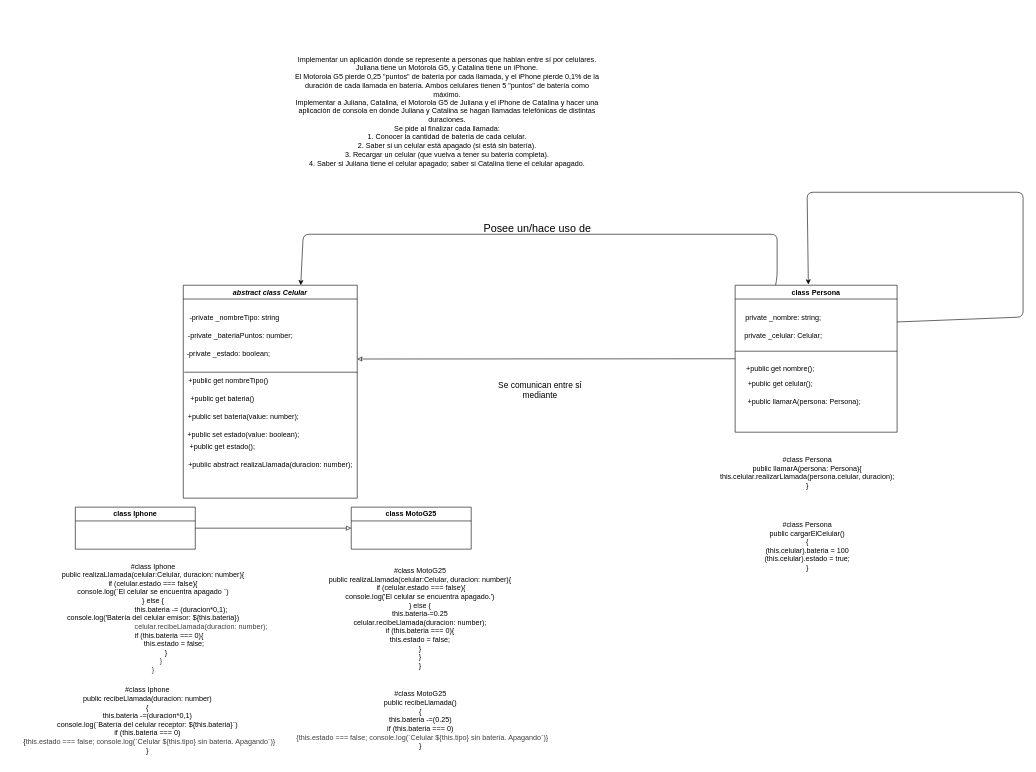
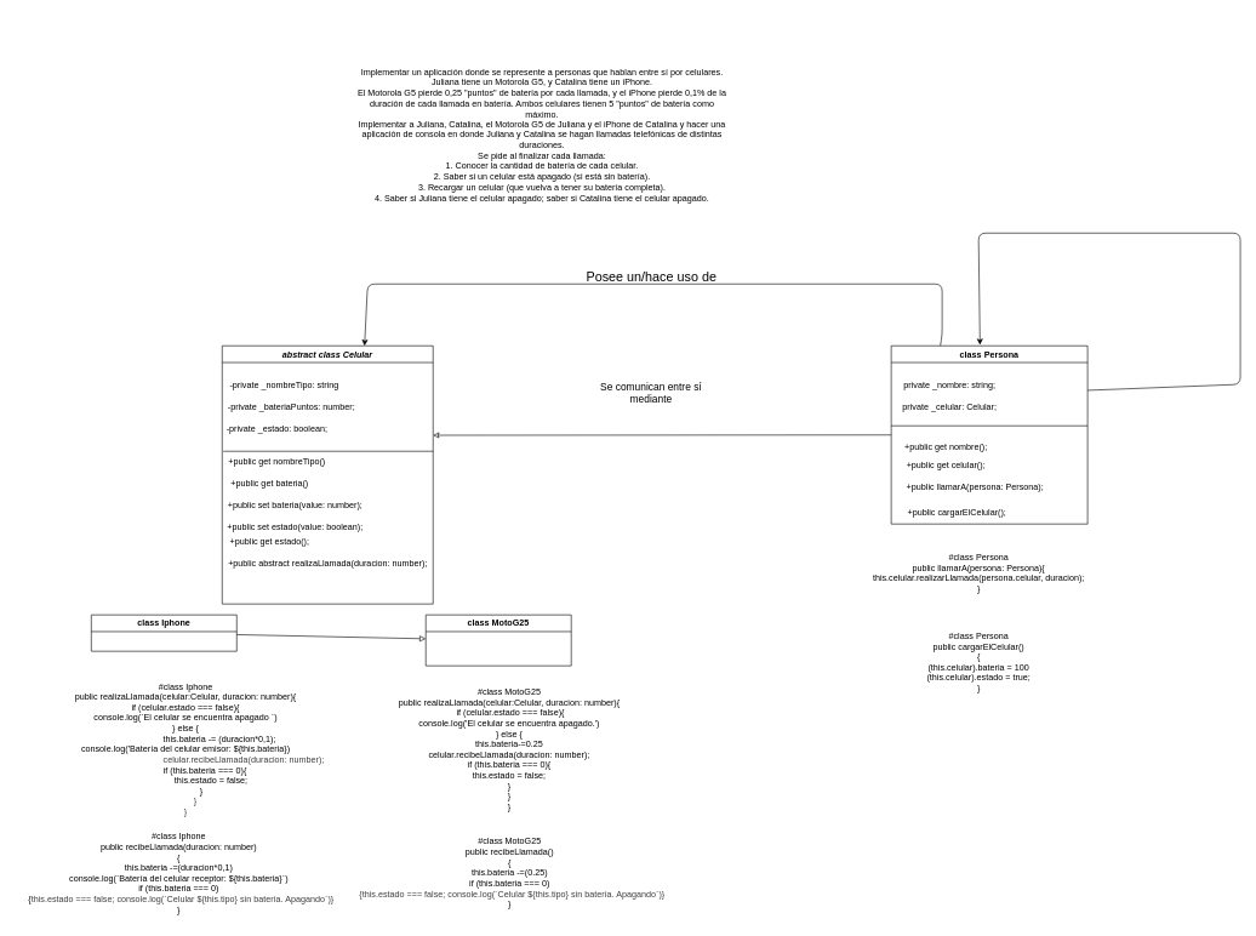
- <mxCell id="28" value="&lt;font style=&quot;font-size: 14px;&quot;&gt;Se comunican entre sí mediante&lt;/font&gt;" style="text;html=1;align=center;verticalAlign=middle;whiteSpace=wrap;rounded=0;" parent="1" vertex="1"><mxGeometry x="825" y="620" width="150" height="60" as="geometry" /></mxCell>
+ <mxCell id="28" value="&lt;font style=&quot;font-size: 14px;&quot;&gt;Se comunican entre sí mediante&lt;/font&gt;" style="text;html=1;align=center;verticalAlign=middle;whiteSpace=wrap;rounded=0;" parent="1" vertex="1"><mxGeometry x="820" y="510" width="150" height="60" as="geometry" /></mxCell>
+ <mxCell id="25" value="+public cargarElCelular();" style="text;html=1;align=center;verticalAlign=middle;resizable=0;points=[];autosize=1;strokeColor=none;fillColor=none;" parent="20" vertex="1"><mxGeometry x="10" y="215" width="160" height="30" as="geometry" /></mxCell>
- <mxCell id="15" value="class Iphone" style="swimlane;whiteSpace=wrap;html=1;" parent="1" vertex="1"><mxGeometry x="125" y="845" width="200" height="70" as="geometry" /></mxCell>
+ <mxCell id="15" value="class Iphone" style="swimlane;whiteSpace=wrap;html=1;" parent="1" vertex="1"><mxGeometry x="125" y="845" width="200" height="50" as="geometry" /></mxCell>
